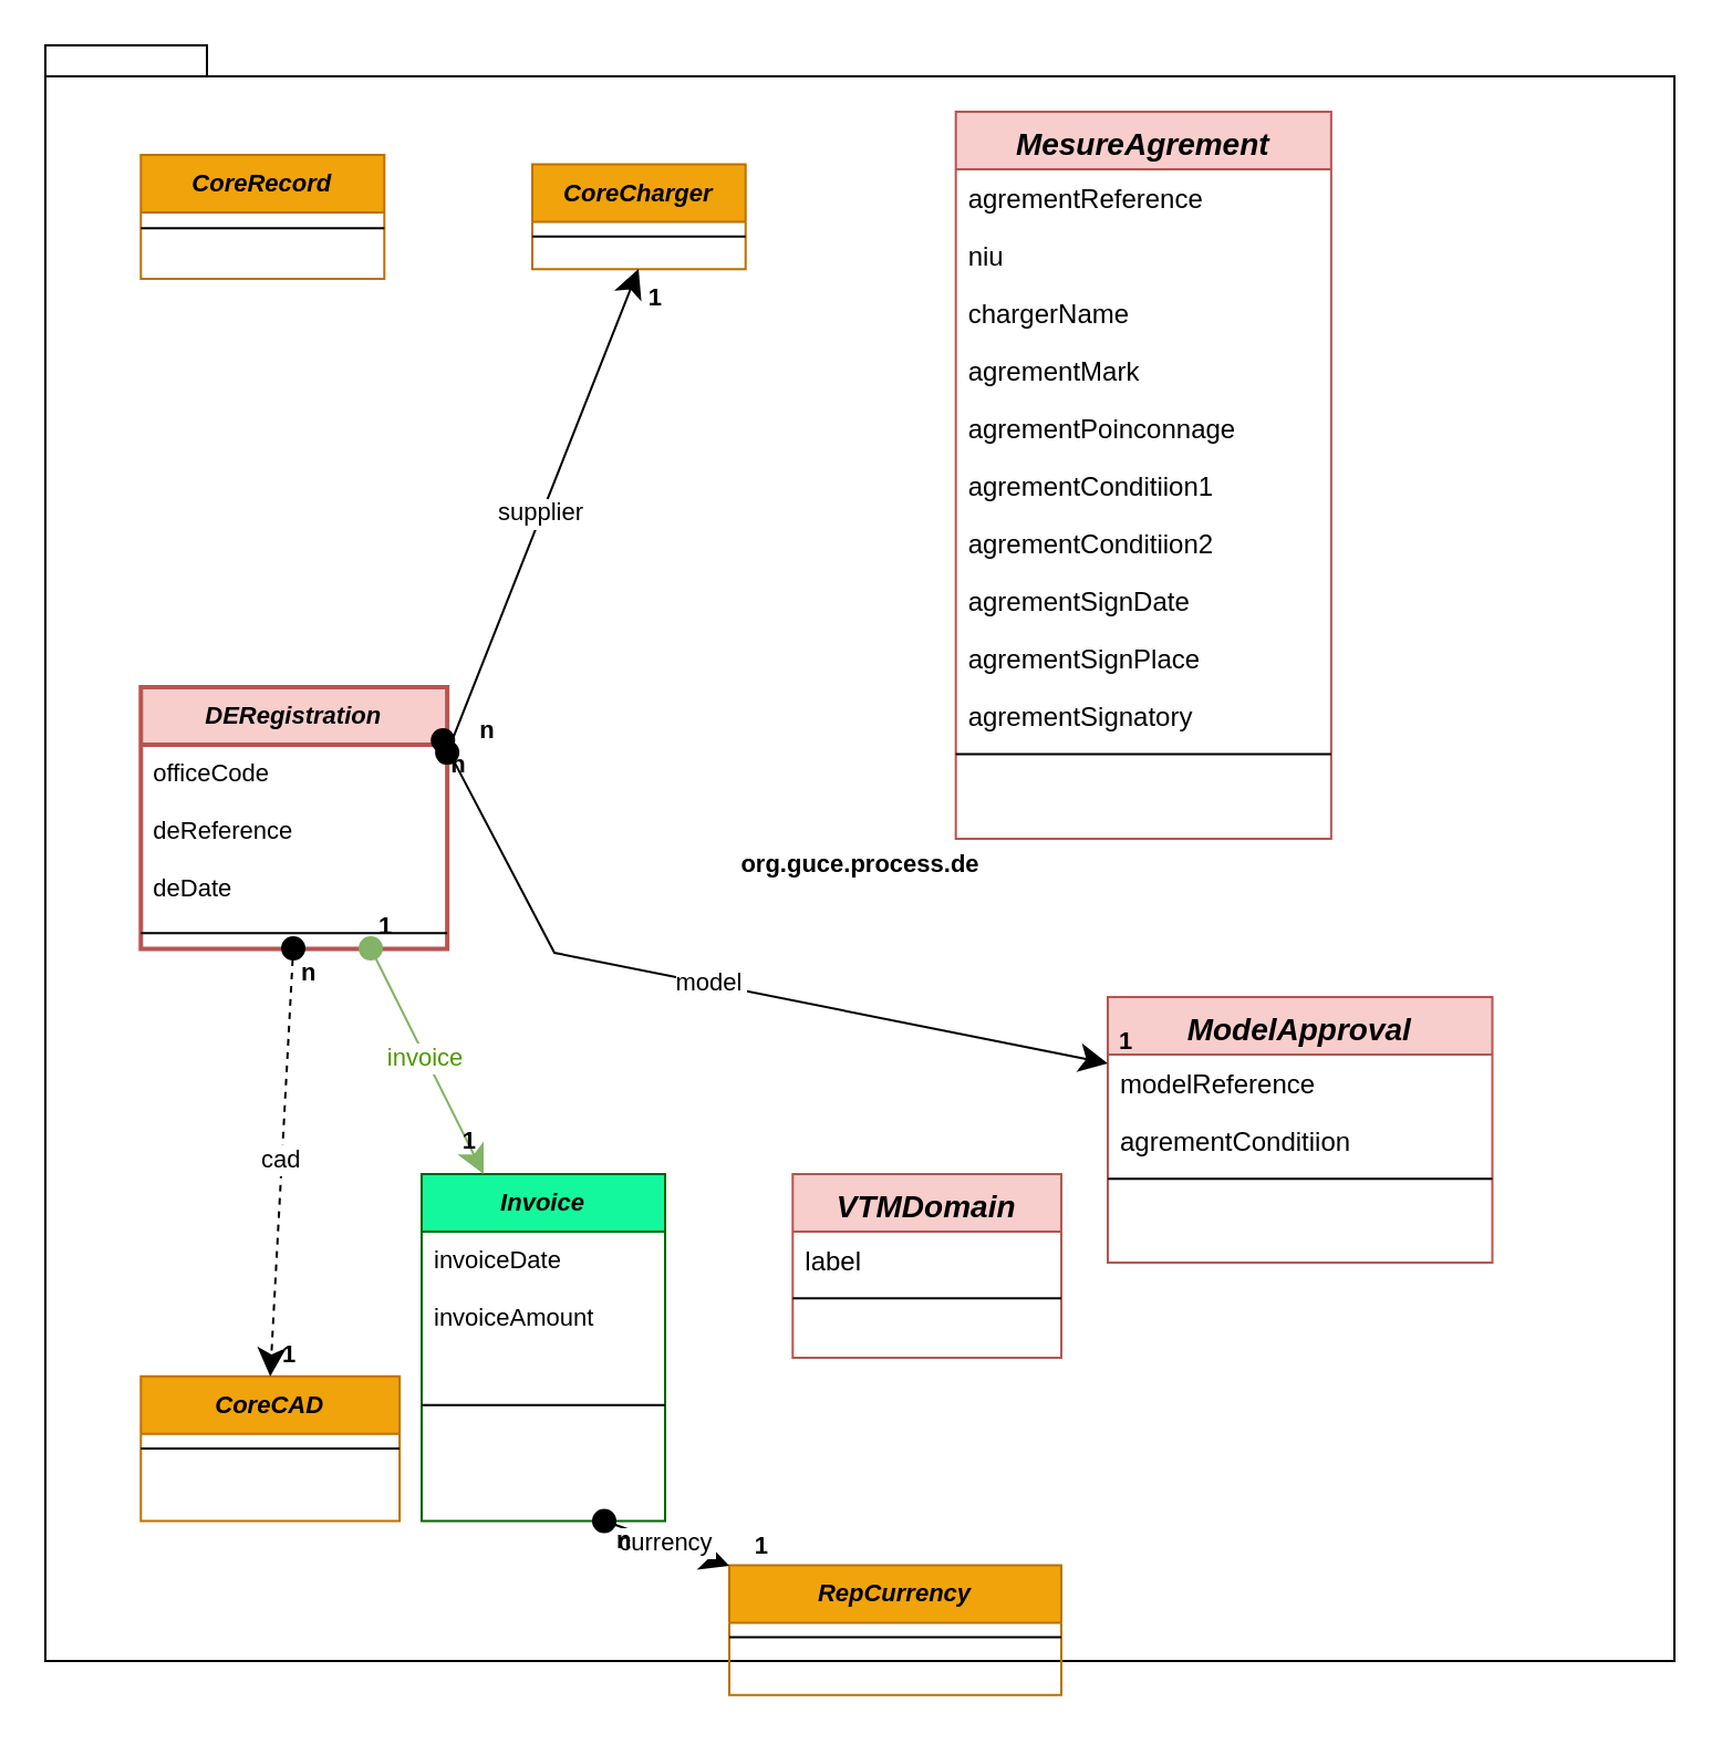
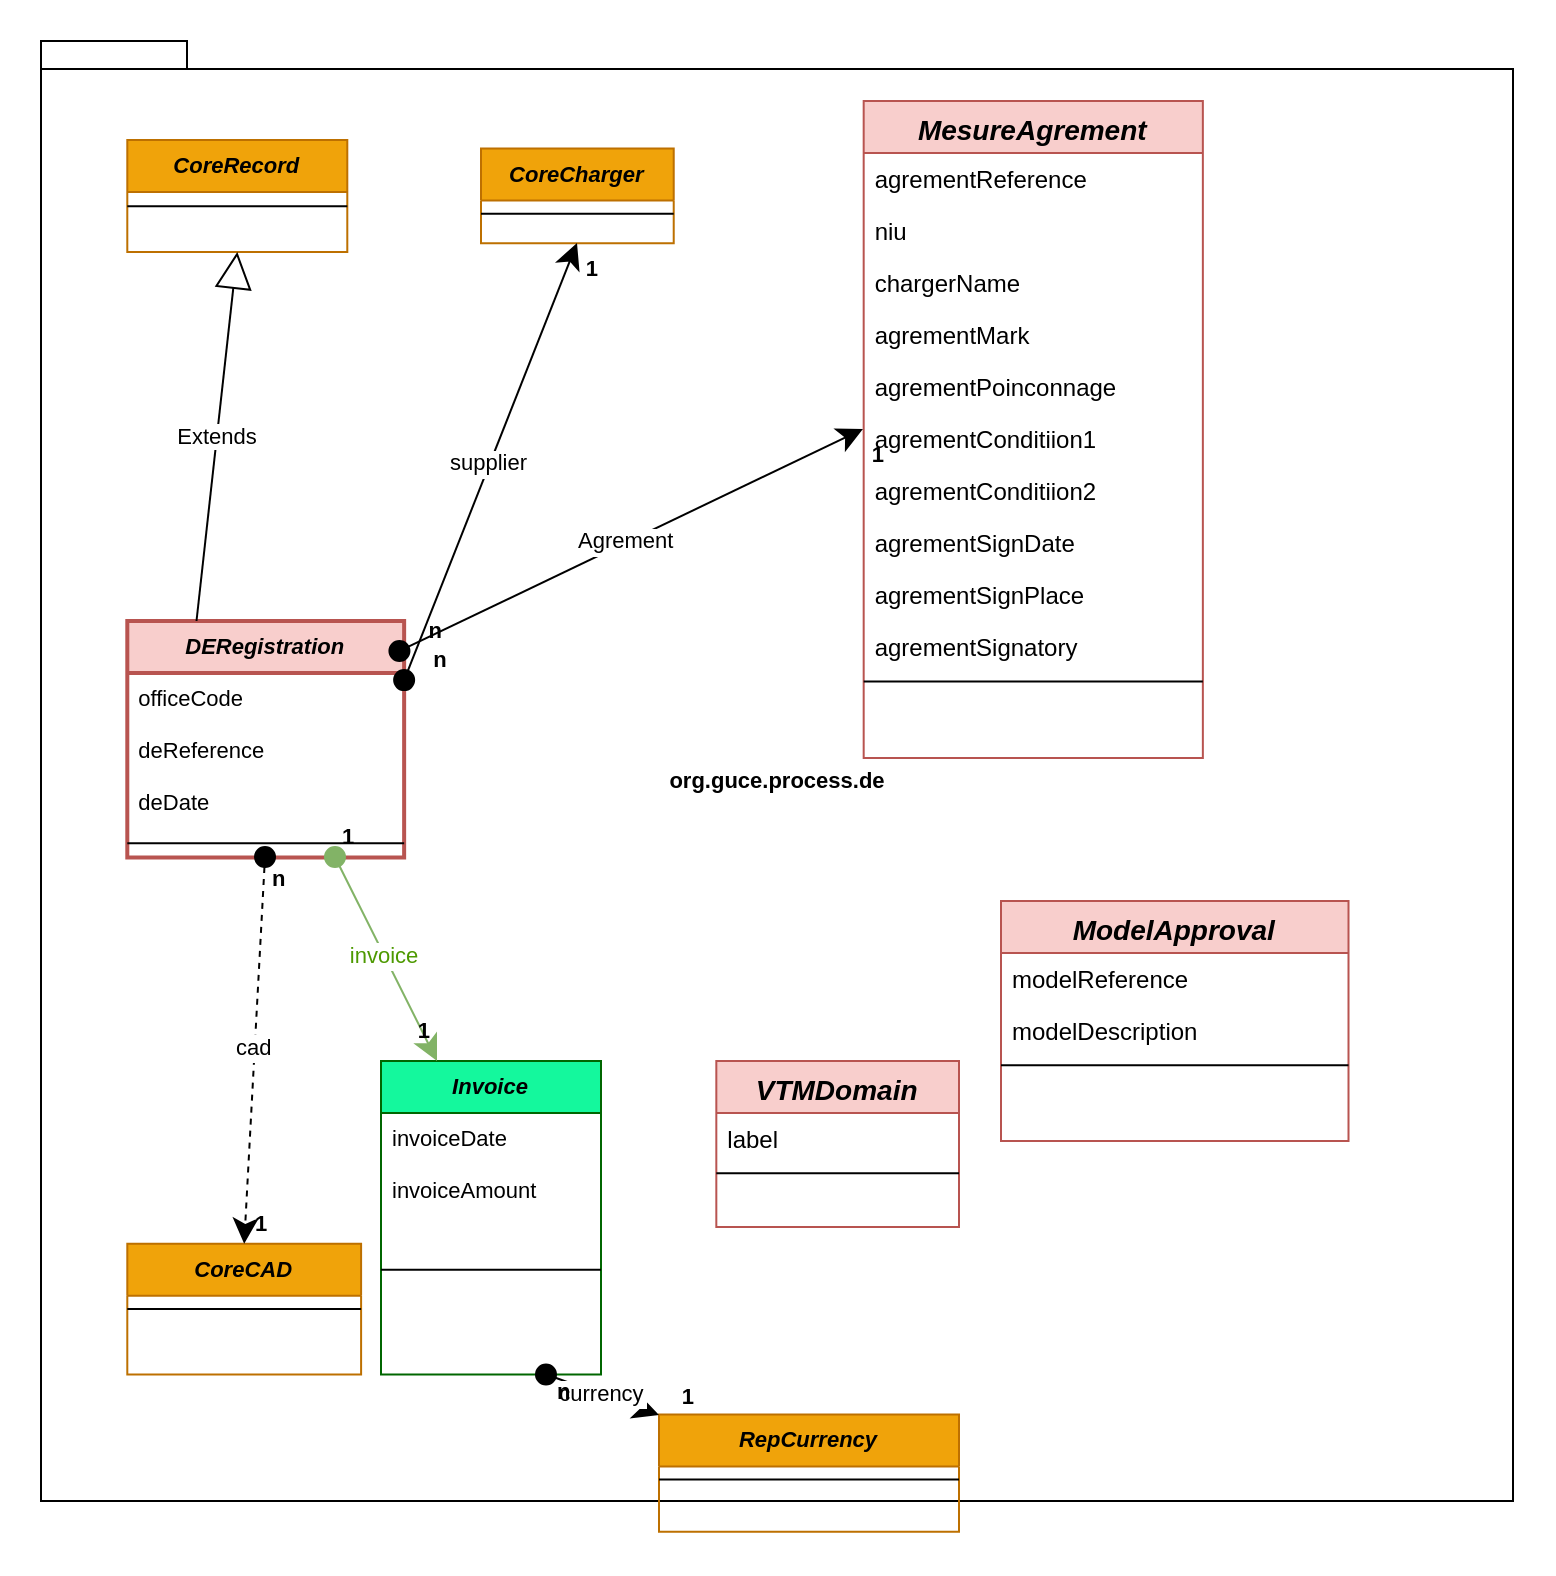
+ <mxCell id="14" value="Extends" style="endArrow=block;endSize=16;endFill=0;html=1;sourcePerimeterSpacing=-4;strokeWidth=1;fontSize=11;align=center;snapToPoint=1;fixDash=1;entryX=0.5;entryY=1;entryDx=0;entryDy=0;exitX=0.25;exitY=0;exitDx=0;exitDy=0;" parent="2" source="9" target="3" edge="1"><mxGeometry width="160" relative="1" as="geometry"><mxPoint x="125.733" y="284.526" as="sourcePoint" /><mxPoint x="289.289" y="284.526" as="targetPoint" /></mxGeometry></mxCell>
+ <mxCell id="45" value="Agrement" style="endArrow=classic;shadow=0;strokeWidth=1;rounded=0;endFill=1;elbow=vertical;endSize=10;startSize=10;sourcePerimeterSpacing=0;startArrow=oval;startFill=1;align=center;snapToPoint=1;targetPerimeterSpacing=0;fontSize=11;spacingRight=0;spacingBottom=2;spacing=0;fixDash=1;exitX=0.983;exitY=0.127;exitDx=0;exitDy=0;exitPerimeter=0;" parent="2" source="9" target="33" edge="1"><mxGeometry x="-0.02" relative="1" as="geometry"><mxPoint x="184" y="371" as="sourcePoint" /><mxPoint x="400" y="170" as="targetPoint" /><mxPoint as="offset" /><Array as="points" /></mxGeometry></mxCell>
+ <mxCell id="46" value="n" style="resizable=0;align=left;verticalAlign=bottom;labelBackgroundColor=none;fontSize=11;fontStyle=1;spacing=4;" parent="45" connectable="0" vertex="1"><mxGeometry x="-1" relative="1" as="geometry"><mxPoint x="11" as="offset" /></mxGeometry></mxCell>
+ <mxCell id="47" value="1" style="resizable=0;align=right;verticalAlign=bottom;labelBackgroundColor=none;fontSize=11;fontStyle=1;spacing=4;" parent="45" connectable="0" vertex="1"><mxGeometry x="1" relative="1" as="geometry"><mxPoint x="14" y="23" as="offset" /></mxGeometry></mxCell>
- <mxCell id="55" value="model" style="endArrow=classic;shadow=0;strokeWidth=1;rounded=0;endFill=1;elbow=vertical;endSize=10;startSize=10;sourcePerimeterSpacing=0;startArrow=oval;startFill=1;align=center;snapToPoint=1;targetPerimeterSpacing=0;fontSize=11;spacingRight=0;spacingBottom=2;spacing=0;fixDash=1;exitX=0.986;exitY=0.203;exitDx=0;exitDy=0;exitPerimeter=0;" edge="1" parent="2" source="9" target="51"><mxGeometry x="-0.012" relative="1" as="geometry"><mxPoint x="167.36" y="400" as="sourcePoint" /><mxPoint x="510" y="460" as="targetPoint" /><mxPoint as="offset" /><Array as="points"><mxPoint x="230" y="410" /></Array></mxGeometry></mxCell>
- <mxCell id="56" value="n" style="resizable=0;align=left;verticalAlign=bottom;labelBackgroundColor=none;fontSize=11;fontStyle=1;spacing=4;" connectable="0" vertex="1" parent="55"><mxGeometry x="-1" relative="1" as="geometry"><mxPoint y="21" as="offset" /></mxGeometry></mxCell>
- <mxCell id="57" value="1" style="resizable=0;align=right;verticalAlign=bottom;labelBackgroundColor=none;fontSize=11;fontStyle=1;spacing=4;" connectable="0" vertex="1" parent="55"><mxGeometry x="1" relative="1" as="geometry"><mxPoint x="15" as="offset" /></mxGeometry></mxCell>
- <mxCell id="53" value="agrementConditiion" style="text;strokeColor=none;fillColor=none;align=left;verticalAlign=top;spacingLeft=4;spacingRight=4;overflow=hidden;rotatable=0;points=[[0,0.5],[1,0.5]];portConstraint=eastwest;connectable=0;allowArrows=0;autosize=0;resizable=0;" vertex="1" parent="51"><mxGeometry y="52" width="173.75" height="26" as="geometry" /></mxCell>
+ <mxCell id="53" value="modelDescription" style="text;strokeColor=none;fillColor=none;align=left;verticalAlign=top;spacingLeft=4;spacingRight=4;overflow=hidden;rotatable=0;points=[[0,0.5],[1,0.5]];portConstraint=eastwest;connectable=0;allowArrows=0;autosize=0;resizable=0;" vertex="1" parent="51"><mxGeometry y="52" width="173.75" height="26" as="geometry" /></mxCell>
